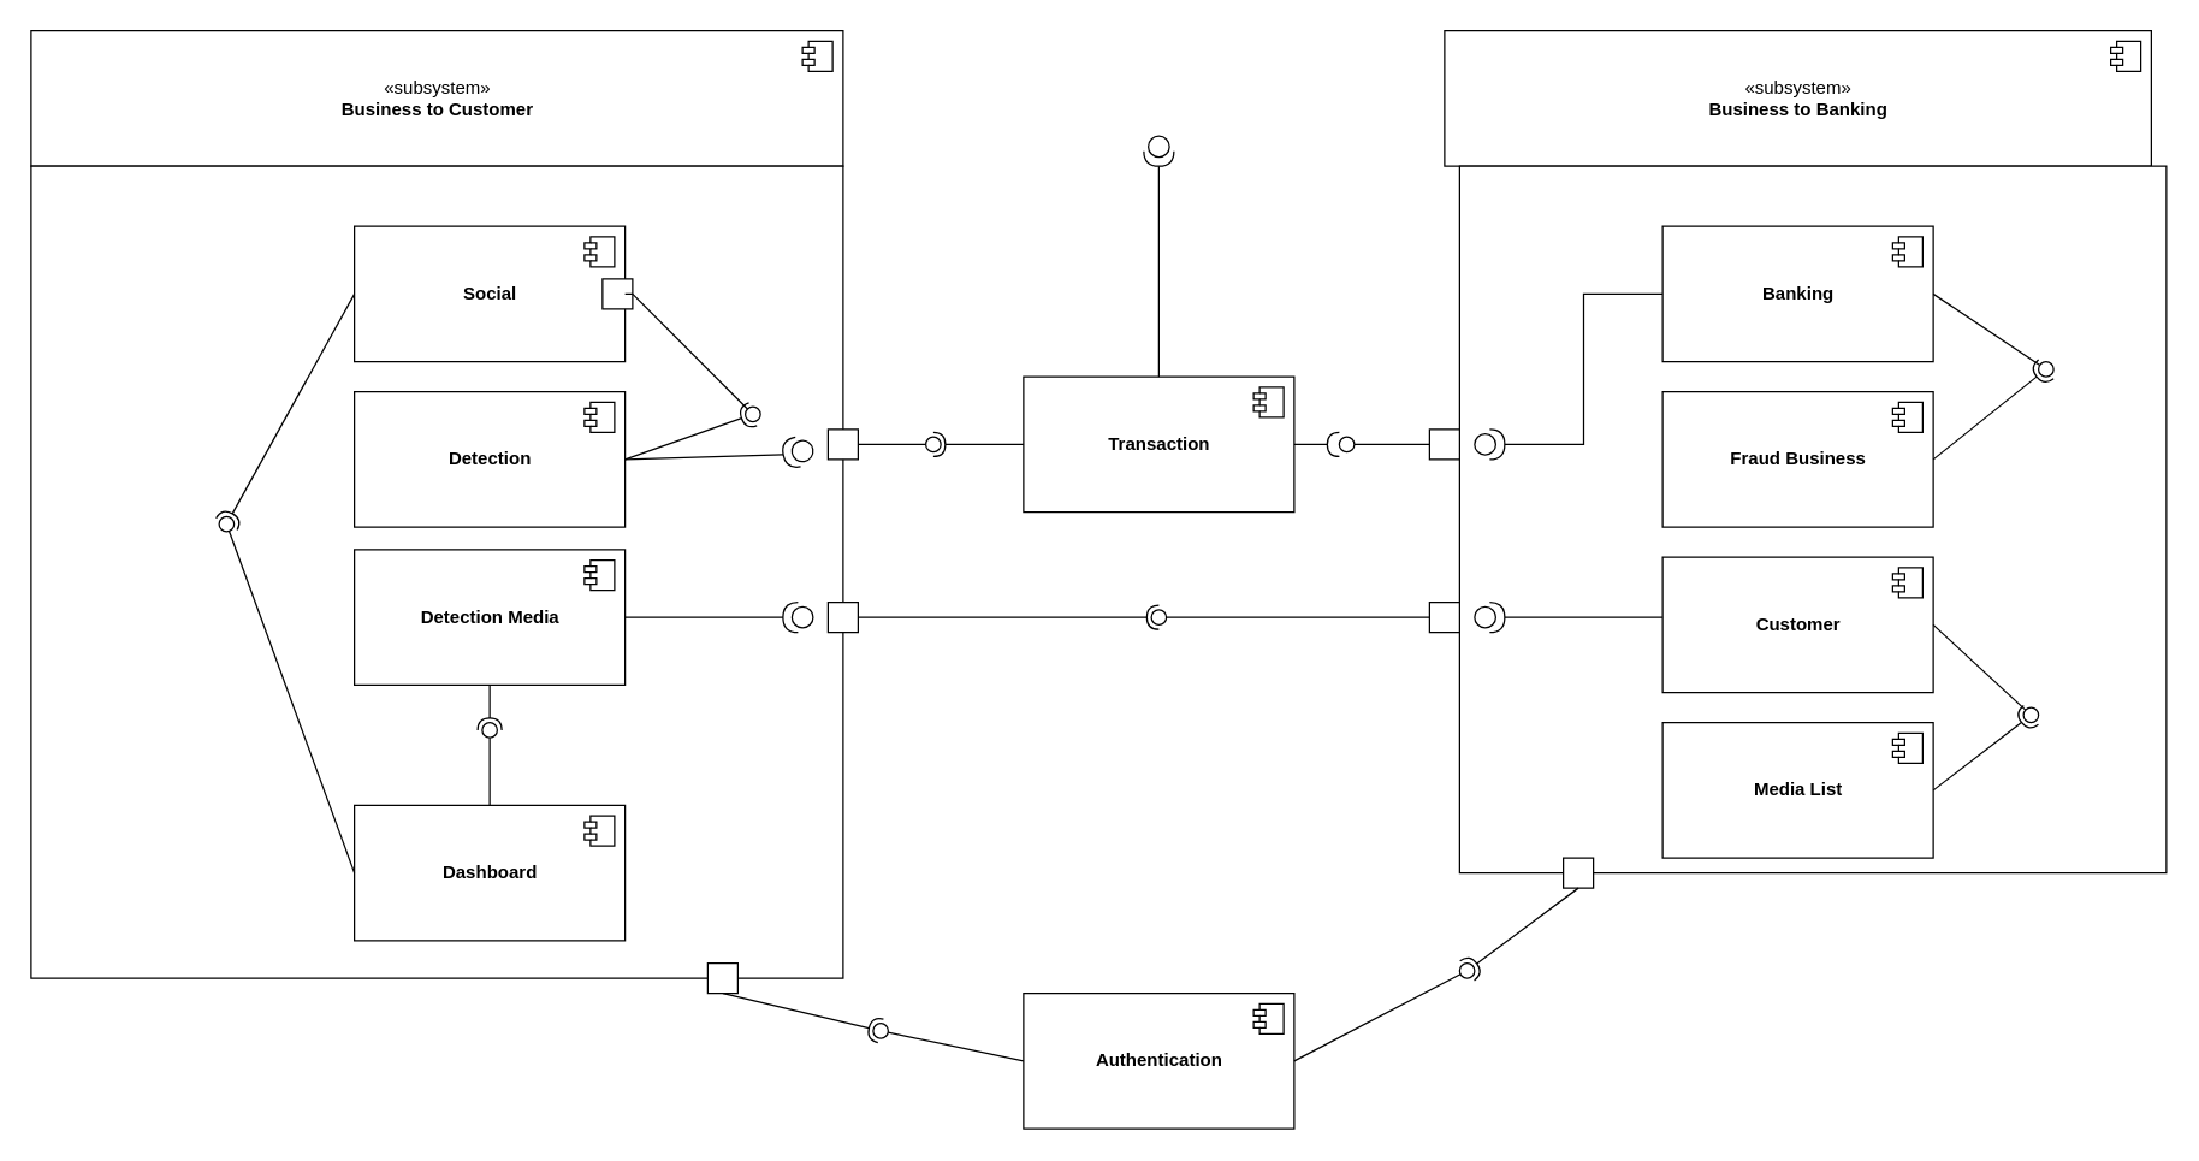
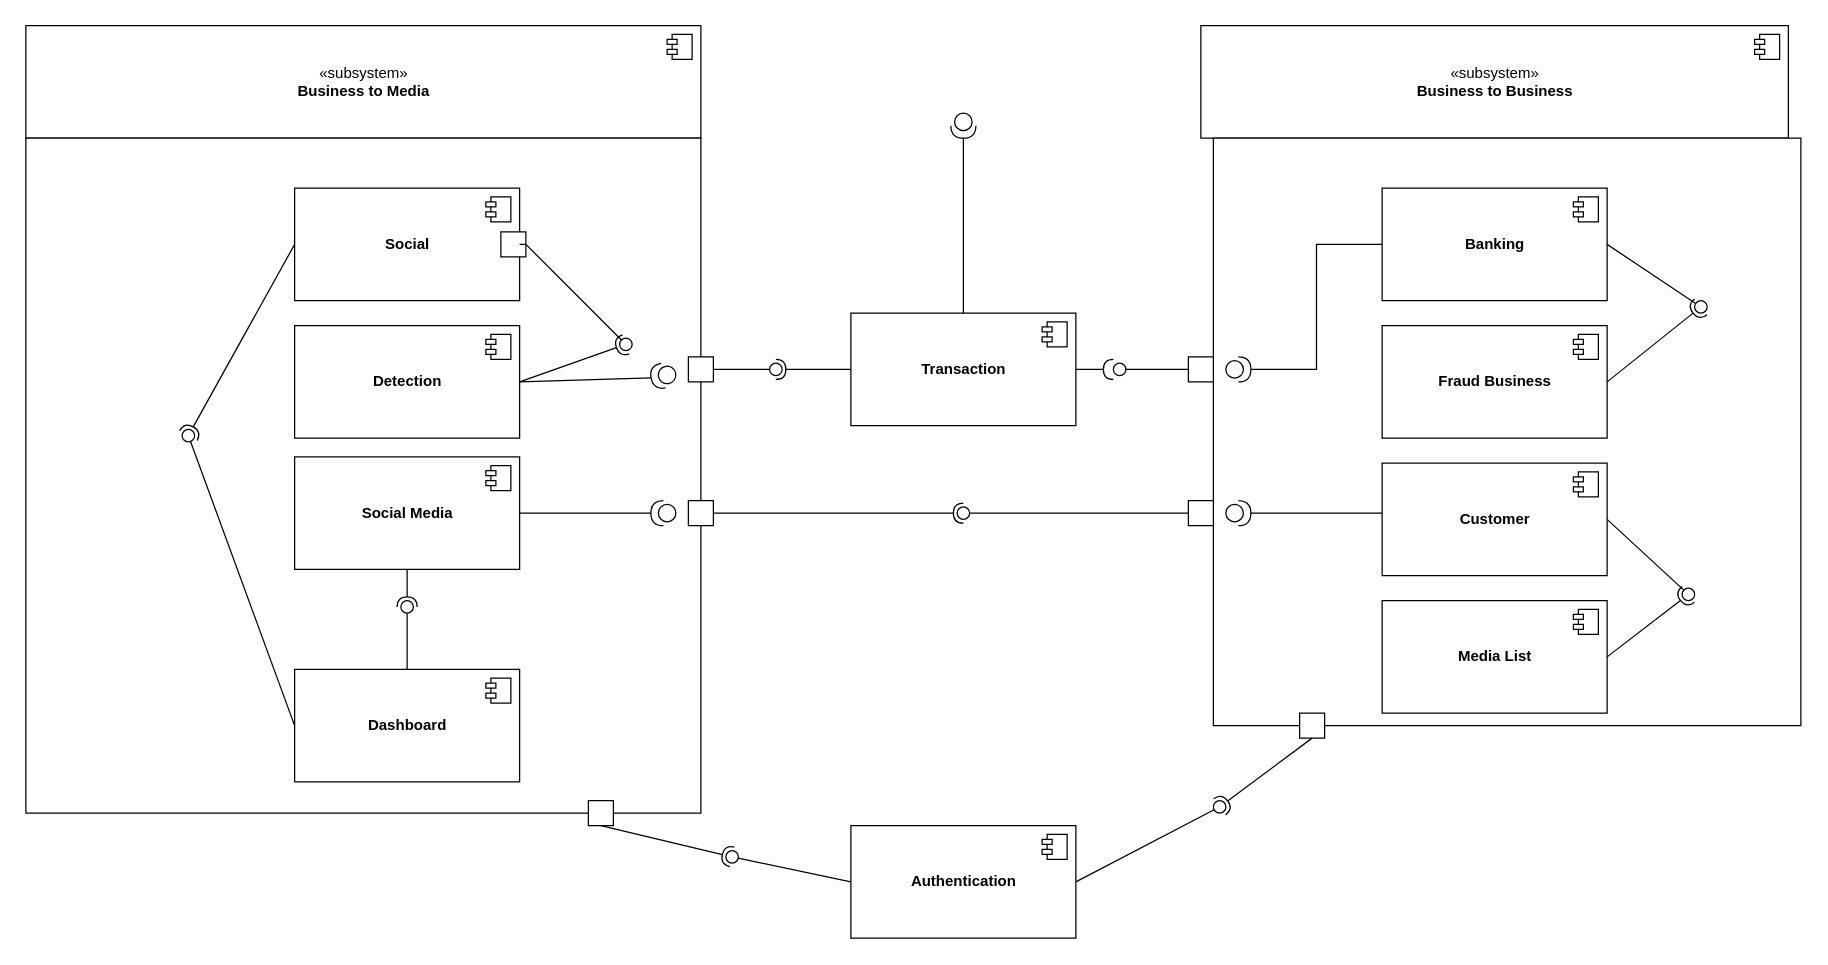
- <mxCell id="2" value="«subsystem»&lt;br&gt;&lt;b&gt;Business to Customer&lt;/b&gt;" style="html=1;dropTarget=0;" parent="1" vertex="1"><mxGeometry x="20" y="20" width="540" height="90" as="geometry" /></mxCell>
+ <mxCell id="2" value="«subsystem»&lt;br&gt;&lt;b&gt;Business to Media&lt;/b&gt;" style="html=1;dropTarget=0;" parent="1" vertex="1"><mxGeometry x="20" y="20" width="540" height="90" as="geometry" /></mxCell>
- <mxCell id="22" value="«subsystem»&lt;br&gt;&lt;b&gt;Business to Banking&lt;/b&gt;" style="html=1;dropTarget=0;" parent="1" vertex="1"><mxGeometry x="960" y="20" width="470" height="90" as="geometry" /></mxCell>
+ <mxCell id="22" value="«subsystem»&lt;br&gt;&lt;b&gt;Business to Business&lt;/b&gt;" style="html=1;dropTarget=0;" parent="1" vertex="1"><mxGeometry x="960" y="20" width="470" height="90" as="geometry" /></mxCell>
- <mxCell id="9" value="&lt;b&gt;Detection Media&lt;/b&gt;" style="html=1;dropTarget=0;" parent="1" vertex="1"><mxGeometry x="235" y="365" width="180" height="90" as="geometry" /></mxCell>
+ <mxCell id="9" value="&lt;b&gt;Social Media&lt;/b&gt;" style="html=1;dropTarget=0;" parent="1" vertex="1"><mxGeometry x="235" y="365" width="180" height="90" as="geometry" /></mxCell>
